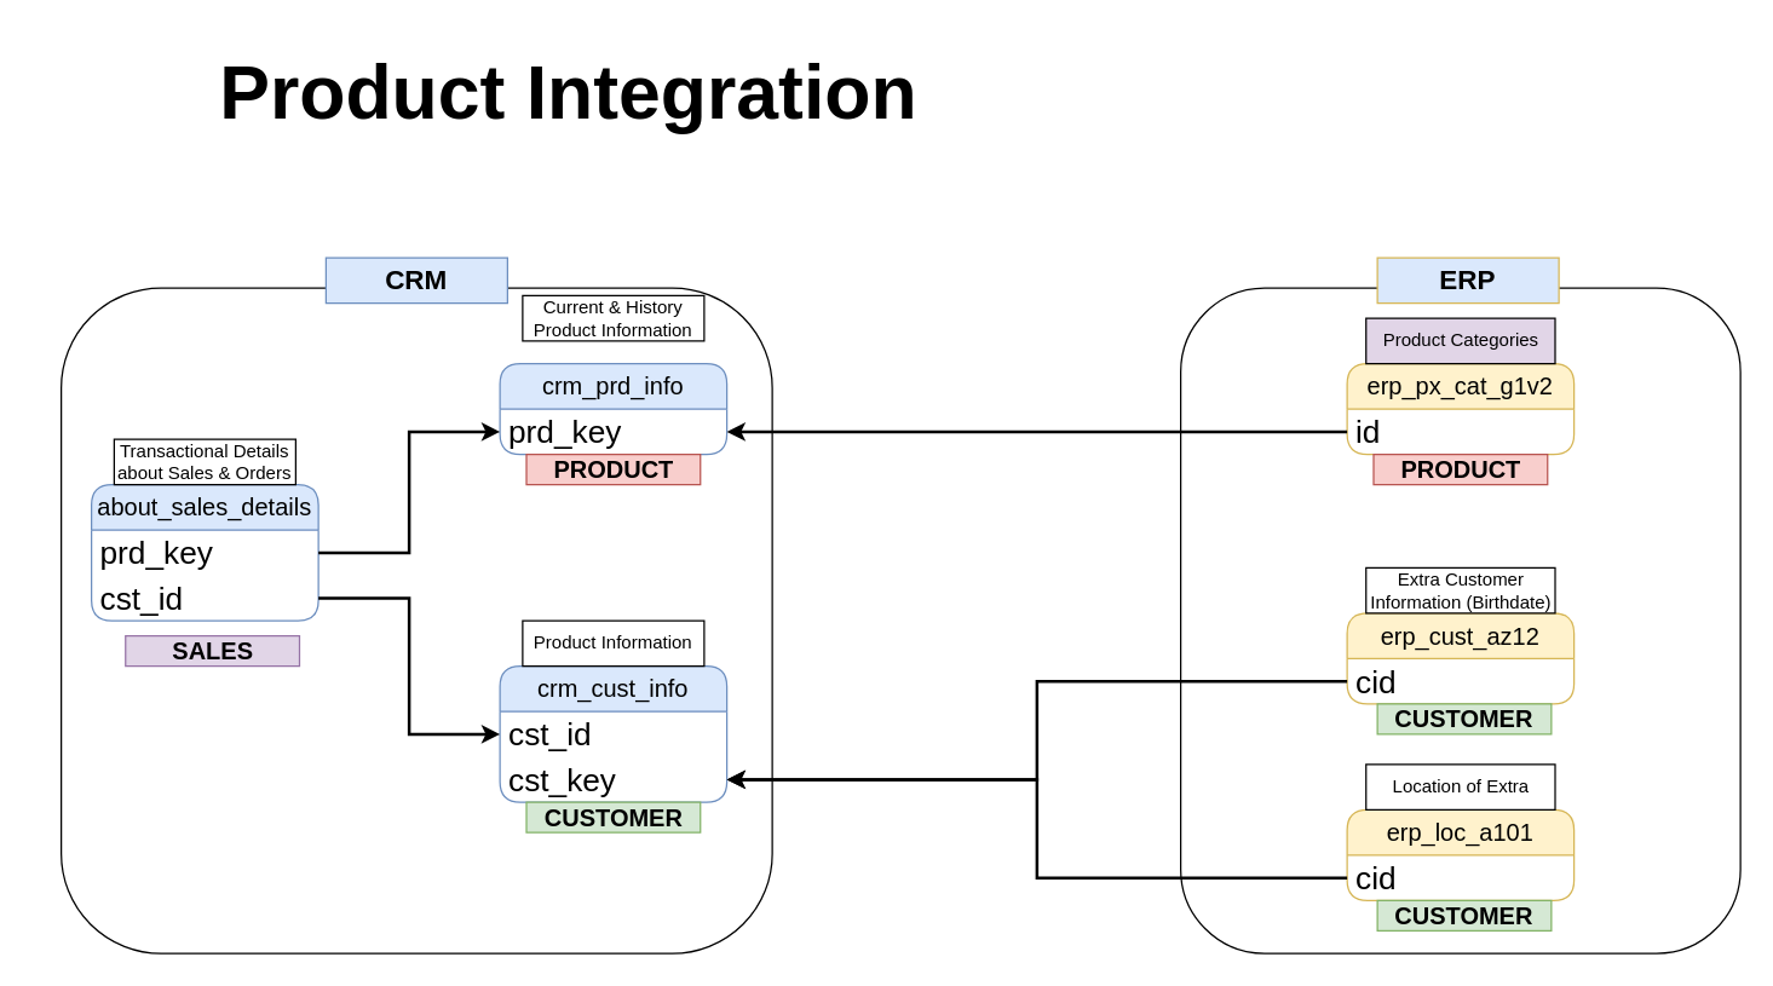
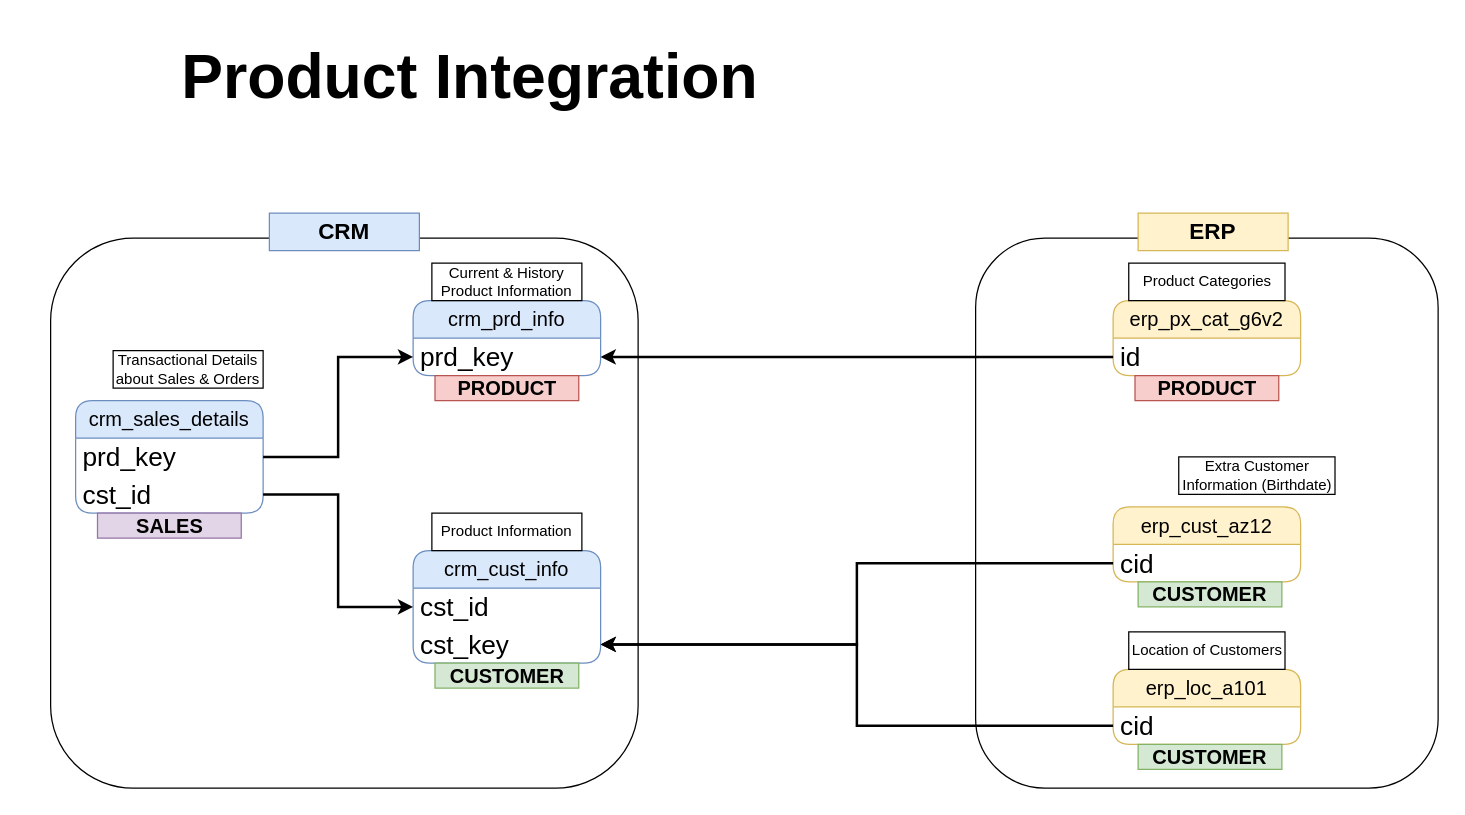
- <mxCell id="30" value="&lt;b&gt;&lt;font style=&quot;font-size: 18px;&quot;&gt;ERP&lt;/font&gt;&lt;/b&gt;" style="rounded=0;whiteSpace=wrap;html=1;fillColor=#dae8fc;strokeColor=#d6b656;" parent="1" vertex="1"><mxGeometry x="910" y="170" width="120" height="30" as="geometry" /></mxCell>
+ <mxCell id="30" value="&lt;b&gt;&lt;font style=&quot;font-size: 18px;&quot;&gt;ERP&lt;/font&gt;&lt;/b&gt;" style="rounded=0;whiteSpace=wrap;html=1;fillColor=#fff2cc;strokeColor=#d6b656;" parent="1" vertex="1"><mxGeometry x="910" y="170" width="120" height="30" as="geometry" /></mxCell>
- <mxCell id="10" value="Current &amp;amp; History Product Information" style="rounded=0;whiteSpace=wrap;html=1;" parent="1" vertex="1"><mxGeometry x="345" y="195" width="120" height="30" as="geometry" /></mxCell>
+ <mxCell id="10" value="Current &amp;amp; History Product Information" style="rounded=0;whiteSpace=wrap;html=1;" parent="1" vertex="1"><mxGeometry x="345" y="210" width="120" height="30" as="geometry" /></mxCell>
- <mxCell id="27" value="Product Categories" style="rounded=0;whiteSpace=wrap;html=1;fillColor=#e1d5e7;" parent="1" vertex="1"><mxGeometry x="902.5" y="210" width="125" height="30" as="geometry" /></mxCell>
+ <mxCell id="27" value="Product Categories" style="rounded=0;whiteSpace=wrap;html=1;" parent="1" vertex="1"><mxGeometry x="902.5" y="210" width="125" height="30" as="geometry" /></mxCell>
- <mxCell id="25" value="&lt;span style=&quot;font-size: 16px;&quot;&gt;erp_px_cat_g1v2&lt;/span&gt;" style="swimlane;fontStyle=0;childLayout=stackLayout;horizontal=1;startSize=30;horizontalStack=0;resizeParent=1;resizeParentMax=0;resizeLast=0;collapsible=1;marginBottom=0;whiteSpace=wrap;html=1;fillColor=#fff2cc;strokeColor=#d6b656;rounded=1;" parent="1" vertex="1"><mxGeometry x="890" y="240" width="150" height="60" as="geometry" /></mxCell>
+ <mxCell id="25" value="&lt;span style=&quot;font-size: 16px;&quot;&gt;erp_px_cat_g6v2&lt;/span&gt;" style="swimlane;fontStyle=0;childLayout=stackLayout;horizontal=1;startSize=30;horizontalStack=0;resizeParent=1;resizeParentMax=0;resizeLast=0;collapsible=1;marginBottom=0;whiteSpace=wrap;html=1;fillColor=#fff2cc;strokeColor=#d6b656;rounded=1;" parent="1" vertex="1"><mxGeometry x="890" y="240" width="150" height="60" as="geometry" /></mxCell>
- <mxCell id="14" value="Transactional Details about Sales &amp;amp; Orders" style="rounded=0;whiteSpace=wrap;html=1;" parent="1" vertex="1"><mxGeometry x="75" y="290" width="120" height="30" as="geometry" /></mxCell>
+ <mxCell id="14" value="Transactional Details about Sales &amp;amp; Orders" style="rounded=0;whiteSpace=wrap;html=1;" parent="1" vertex="1"><mxGeometry x="90" y="280" width="120" height="30" as="geometry" /></mxCell>
- <mxCell id="11" value="&lt;font style=&quot;font-size: 16px;&quot;&gt;about_sales_details&lt;/font&gt;" style="swimlane;fontStyle=0;childLayout=stackLayout;horizontal=1;startSize=30;horizontalStack=0;resizeParent=1;resizeParentMax=0;resizeLast=0;collapsible=1;marginBottom=0;whiteSpace=wrap;html=1;fillColor=#dae8fc;strokeColor=#6c8ebf;rounded=1;" parent="1" vertex="1"><mxGeometry x="60" y="320" width="150" height="90" as="geometry" /></mxCell>
+ <mxCell id="11" value="&lt;font style=&quot;font-size: 16px;&quot;&gt;crm_sales_details&lt;/font&gt;" style="swimlane;fontStyle=0;childLayout=stackLayout;horizontal=1;startSize=30;horizontalStack=0;resizeParent=1;resizeParentMax=0;resizeLast=0;collapsible=1;marginBottom=0;whiteSpace=wrap;html=1;fillColor=#dae8fc;strokeColor=#6c8ebf;rounded=1;" parent="1" vertex="1"><mxGeometry x="60" y="320" width="150" height="90" as="geometry" /></mxCell>
- <mxCell id="19" value="Extra Customer Information (Birthdate)" style="rounded=0;whiteSpace=wrap;html=1;" parent="1" vertex="1"><mxGeometry x="902.5" y="375" width="125" height="30" as="geometry" /></mxCell>
+ <mxCell id="19" value="Extra Customer Information (Birthdate)" style="rounded=0;whiteSpace=wrap;html=1;" parent="1" vertex="1"><mxGeometry x="942.5" y="365" width="125" height="30" as="geometry" /></mxCell>
- <mxCell id="36" value="&lt;font style=&quot;font-size: 16px;&quot;&gt;&lt;b&gt;SALES&lt;/b&gt;&lt;/font&gt;" style="rounded=0;whiteSpace=wrap;html=1;fillColor=#e1d5e7;strokeColor=#9673a6;" parent="1" vertex="1"><mxGeometry x="82.5" y="420" width="115" height="20" as="geometry" /></mxCell>
+ <mxCell id="36" value="&lt;font style=&quot;font-size: 16px;&quot;&gt;&lt;b&gt;SALES&lt;/b&gt;&lt;/font&gt;" style="rounded=0;whiteSpace=wrap;html=1;fillColor=#e1d5e7;strokeColor=#9673a6;" parent="1" vertex="1"><mxGeometry x="77.5" y="410" width="115" height="20" as="geometry" /></mxCell>
- <mxCell id="23" value="Location of Extra" style="rounded=0;whiteSpace=wrap;html=1;" parent="1" vertex="1"><mxGeometry x="902.5" y="505" width="125" height="30" as="geometry" /></mxCell>
+ <mxCell id="23" value="Location of Customers" style="rounded=0;whiteSpace=wrap;html=1;" parent="1" vertex="1"><mxGeometry x="902.5" y="505" width="125" height="30" as="geometry" /></mxCell>
